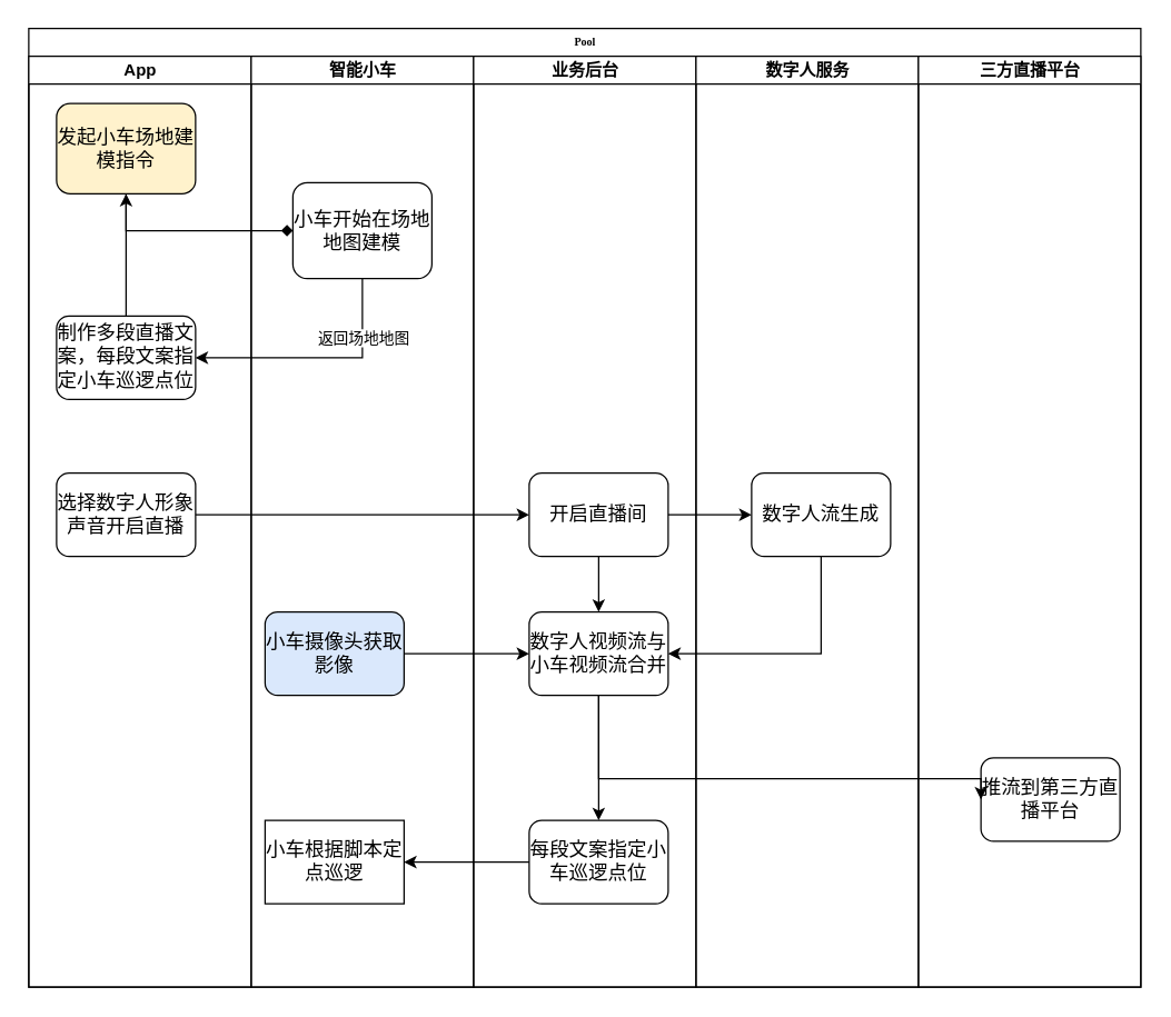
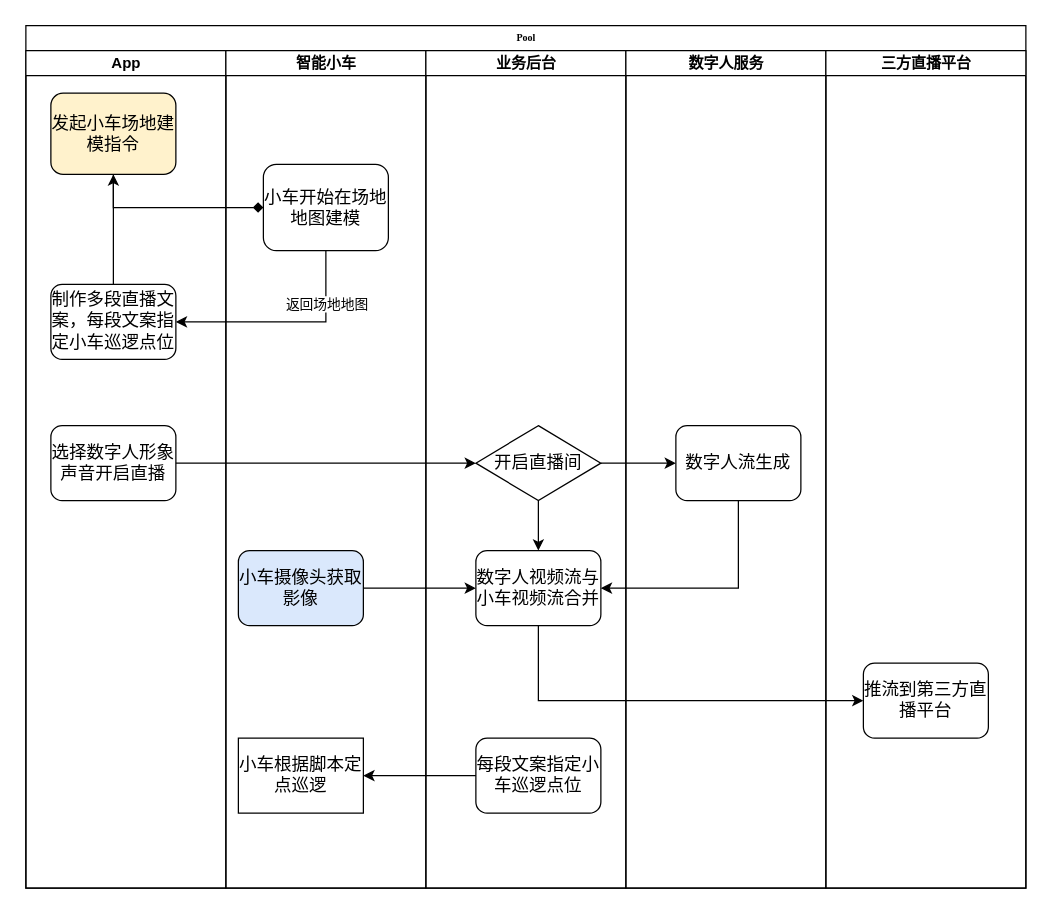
- <mxCell id="14" value="&lt;span style=&quot;font-size: 14px;&quot;&gt;开启直播间&lt;/span&gt;" style="rounded=1;whiteSpace=wrap;html=1;shadow=0;labelBackgroundColor=none;strokeWidth=1;fontFamily=Verdana;fontSize=8;align=center;" parent="12" vertex="1"><mxGeometry x="40" y="300" width="100" height="60" as="geometry" /></mxCell>
+ <mxCell id="14" value="&lt;span style=&quot;font-size: 14px;&quot;&gt;开启直播间&lt;/span&gt;" style="rhombus;whiteSpace=wrap;html=1;shadow=0;labelBackgroundColor=none;strokeWidth=1;fontFamily=Verdana;fontSize=8;align=center;" parent="12" vertex="1"><mxGeometry x="40" y="300" width="100" height="60" as="geometry" /></mxCell>
- <mxCell id="15" style="edgeStyle=orthogonalEdgeStyle;rounded=0;orthogonalLoop=1;jettySize=auto;html=1;" parent="12" source="16" target="17" edge="1"><mxGeometry relative="1" as="geometry" /></mxCell>
- <mxCell id="21" value="&lt;span style=&quot;font-size: 14px;&quot;&gt;推流到第三方直播平台&lt;/span&gt;" style="rounded=1;whiteSpace=wrap;html=1;shadow=0;labelBackgroundColor=none;strokeWidth=1;fontFamily=Verdana;fontSize=8;align=center;" parent="20" vertex="1"><mxGeometry x="45" y="505" width="100" height="60" as="geometry" /></mxCell>
+ <mxCell id="21" value="&lt;span style=&quot;font-size: 14px;&quot;&gt;推流到第三方直播平台&lt;/span&gt;" style="rounded=1;whiteSpace=wrap;html=1;shadow=0;labelBackgroundColor=none;strokeWidth=1;fontFamily=Verdana;fontSize=8;align=center;" parent="20" vertex="1"><mxGeometry x="30" y="490" width="100" height="60" as="geometry" /></mxCell>
